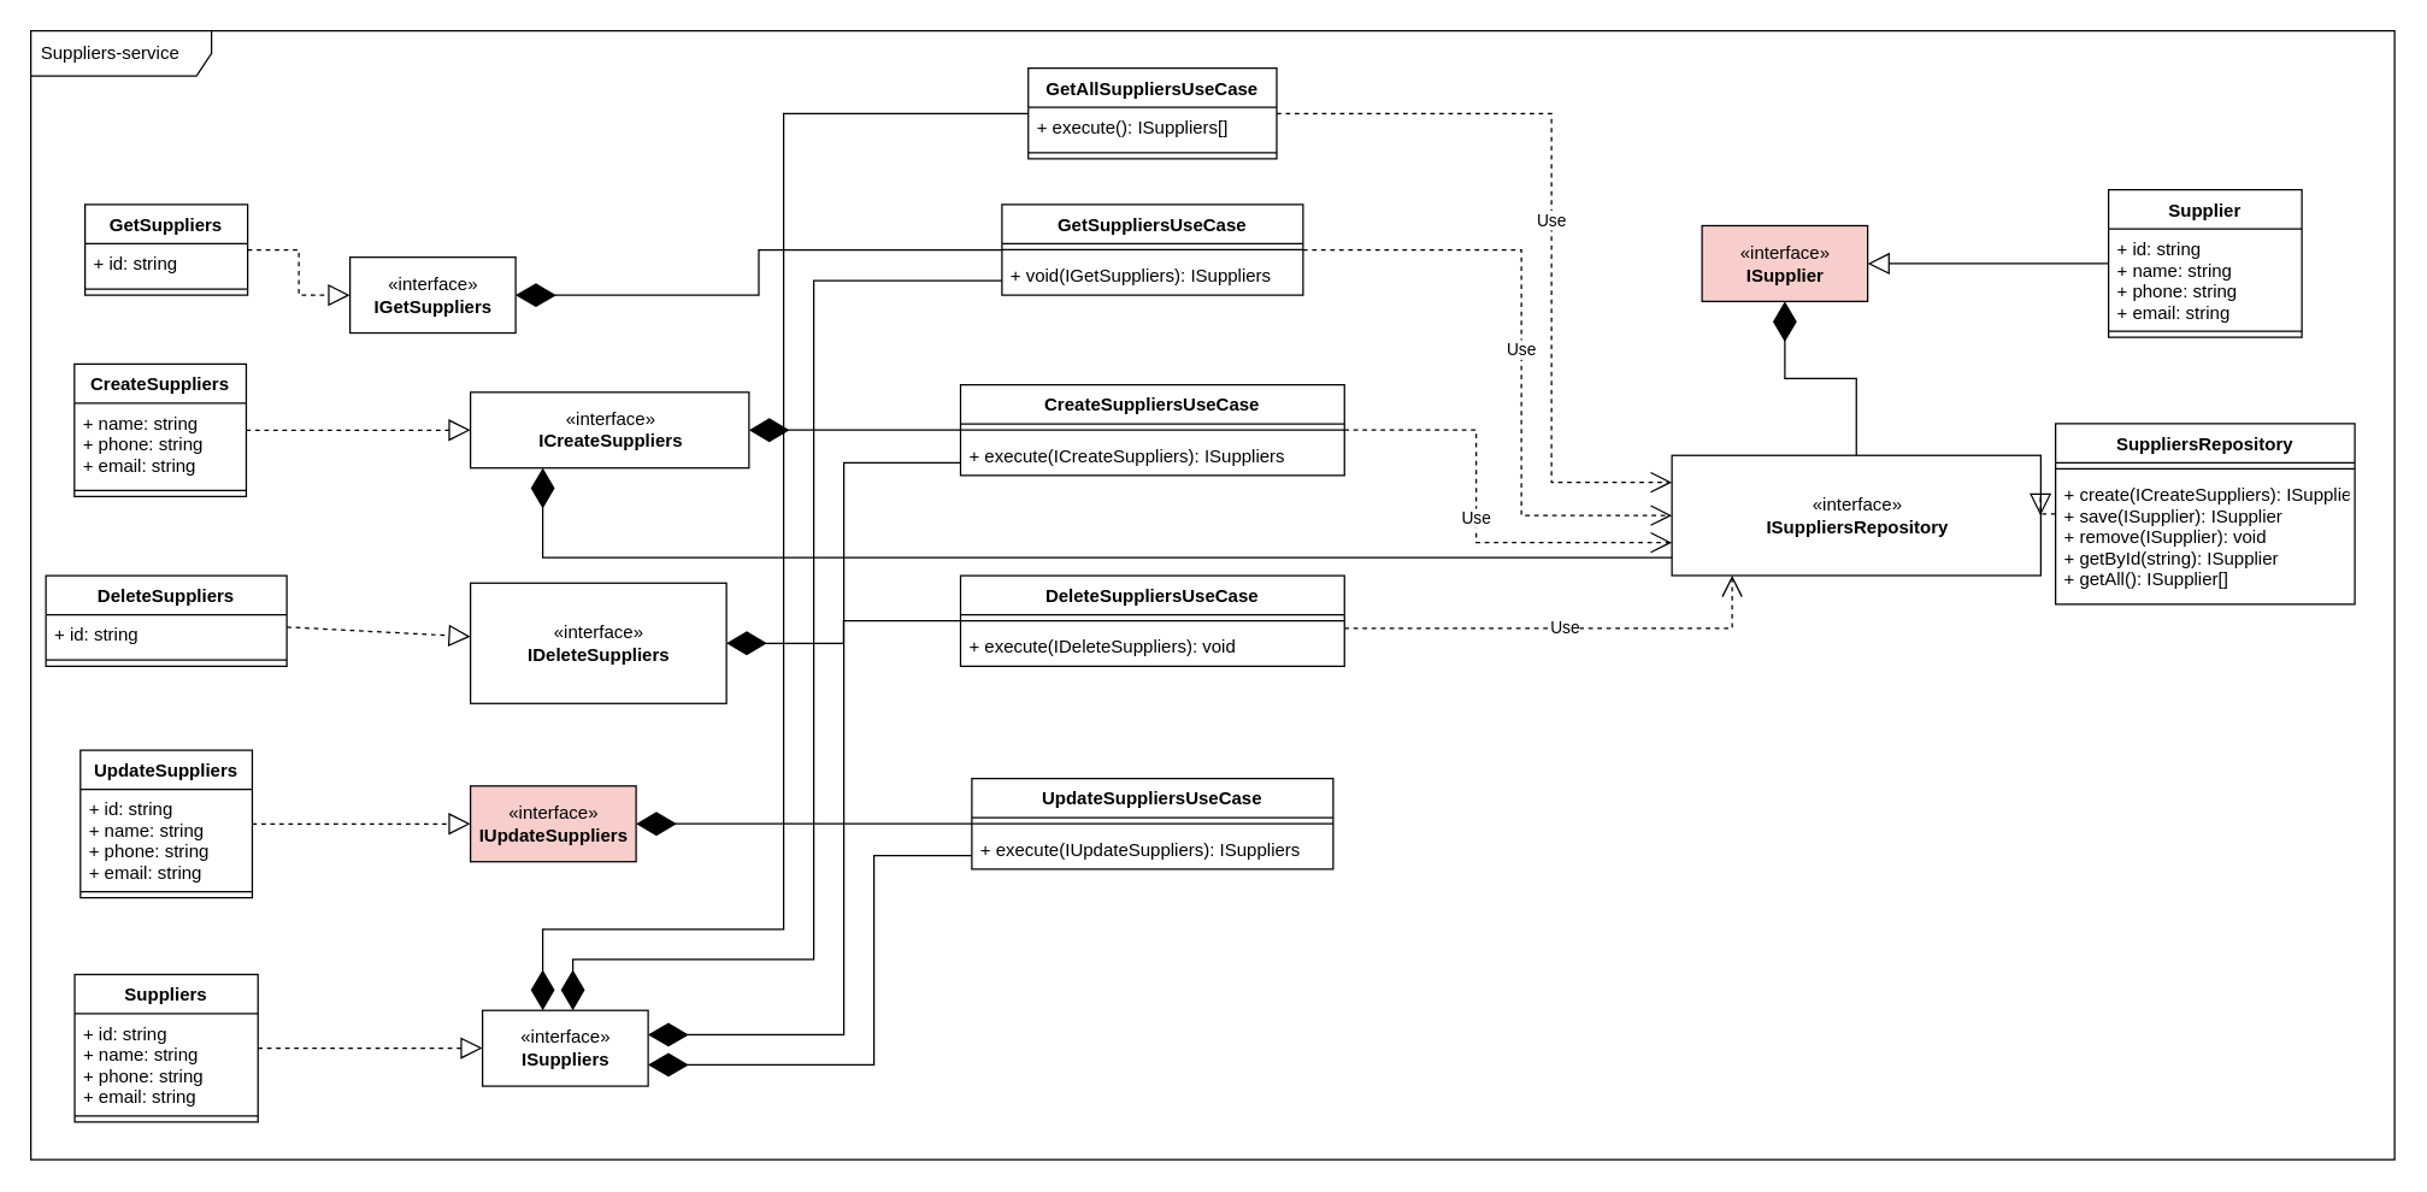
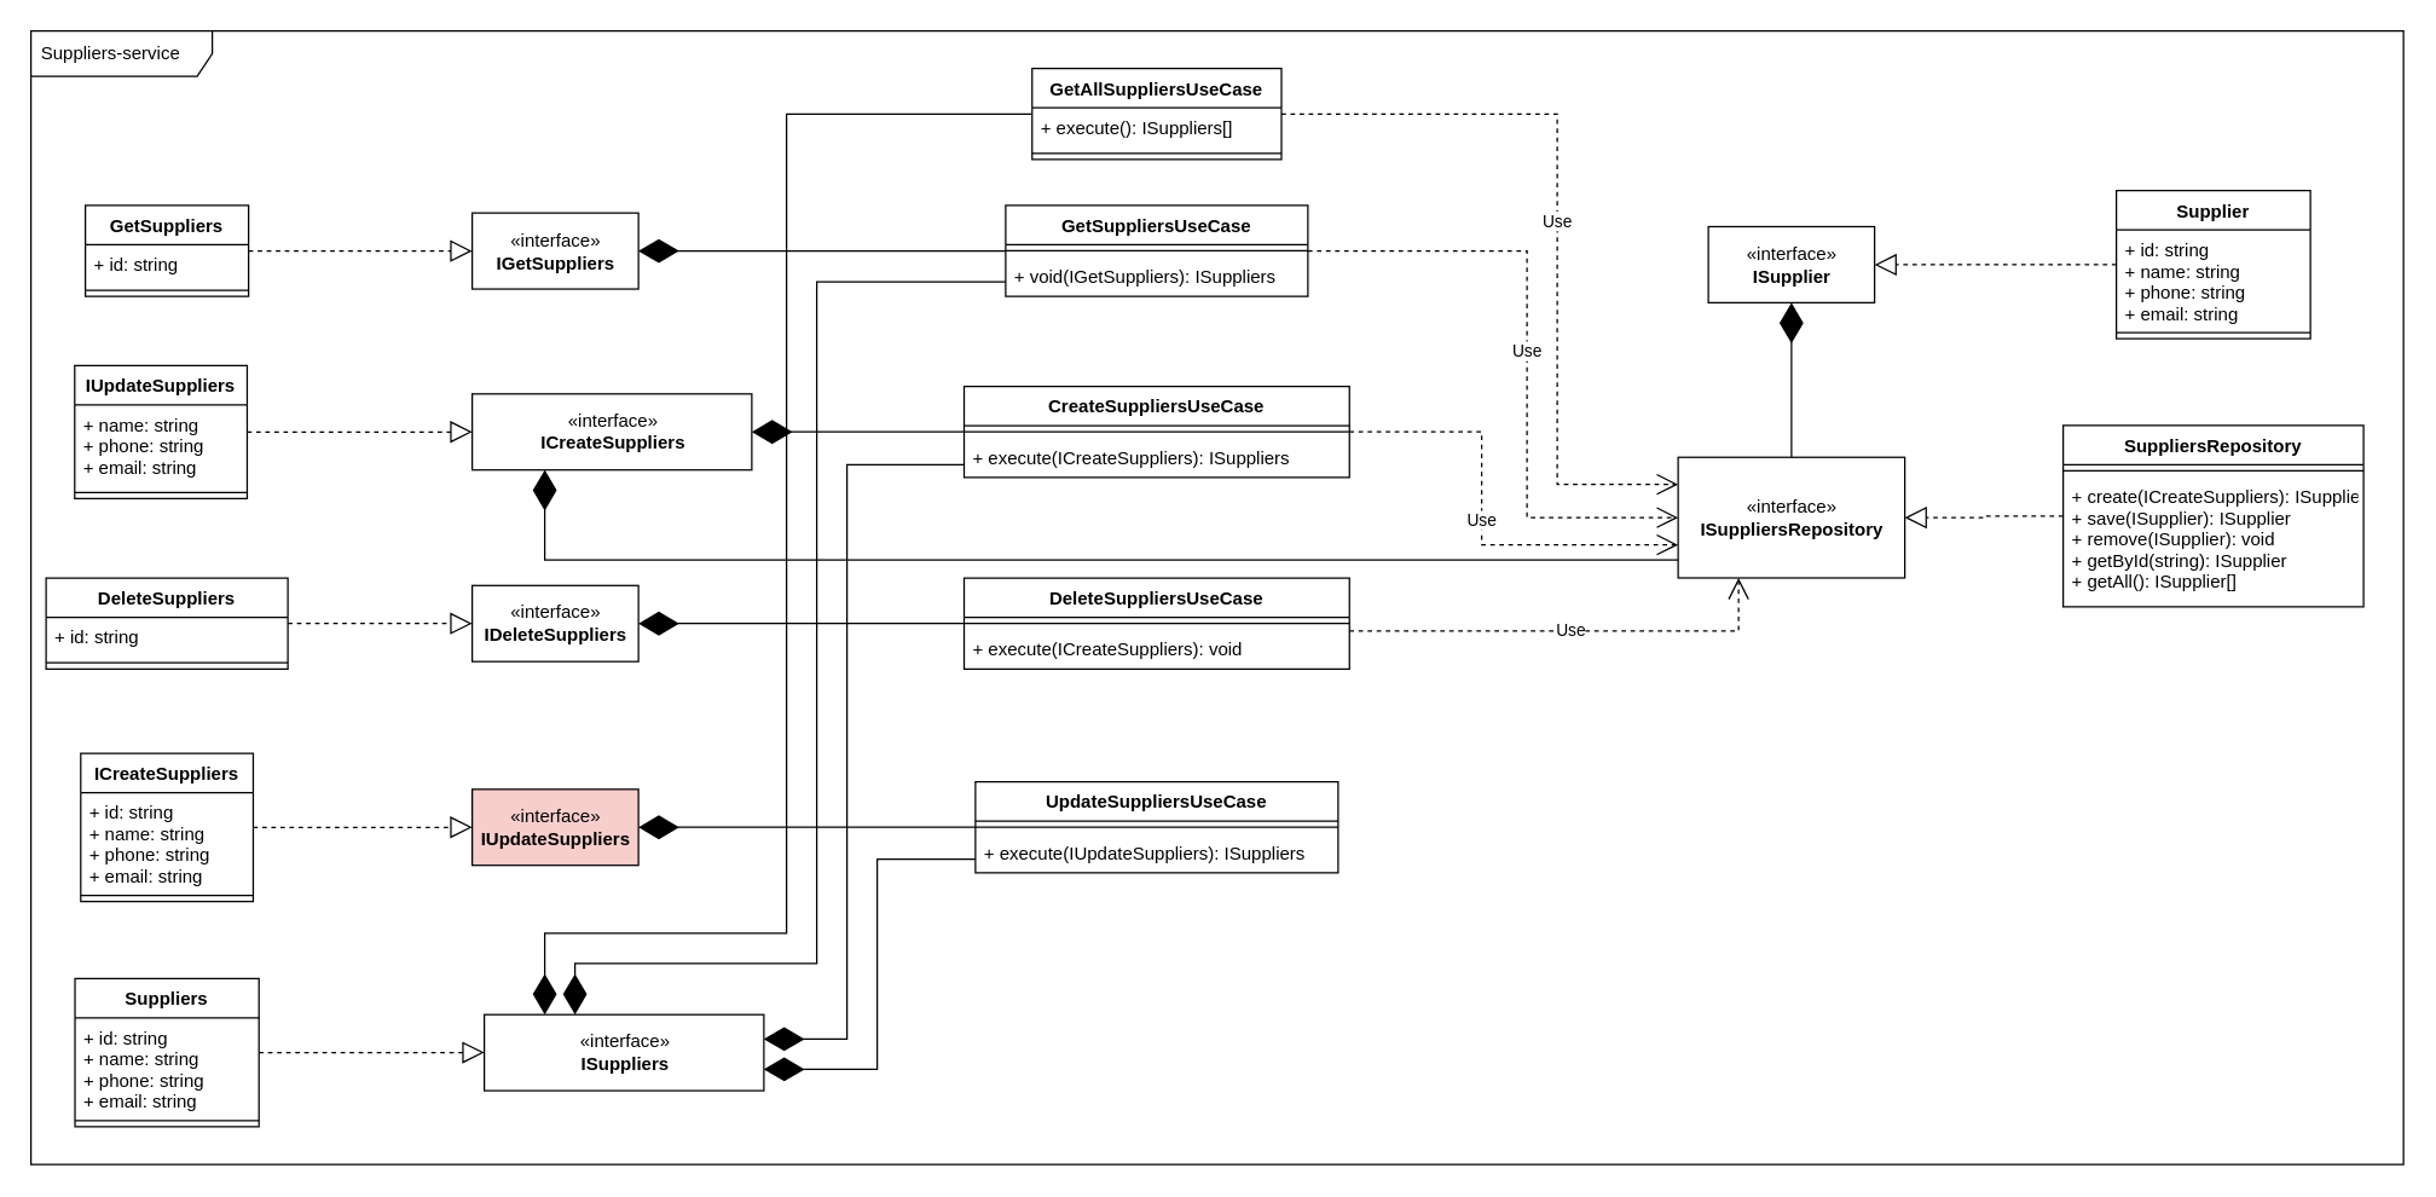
- <mxCell id="42" value="«interface»&lt;br&gt;&lt;b&gt;ISupplier&lt;br&gt;&lt;/b&gt;" style="html=1;fillColor=#f8cecc;" parent="1" vertex="1"><mxGeometry x="1130" y="149.48" width="110" height="50.307" as="geometry" /></mxCell>
+ <mxCell id="42" value="«interface»&lt;br&gt;&lt;b&gt;ISupplier&lt;br&gt;&lt;/b&gt;" style="html=1;" parent="1" vertex="1"><mxGeometry x="1130" y="149.48" width="110" height="50.307" as="geometry" /></mxCell>
- <mxCell id="44" value="" style="endArrow=block;dashed=0;endFill=0;endSize=12;html=1;rounded=0;edgeStyle=orthogonalEdgeStyle;" parent="1" source="60" target="42" edge="1"><mxGeometry width="160" relative="1" as="geometry"><mxPoint x="1390" y="174.5" as="sourcePoint" /><mxPoint x="1220" y="370.831" as="targetPoint" /></mxGeometry></mxCell>
+ <mxCell id="44" value="" style="endArrow=block;dashed=1;endFill=0;endSize=12;html=1;rounded=0;edgeStyle=orthogonalEdgeStyle;" parent="1" source="60" target="42" edge="1"><mxGeometry width="160" relative="1" as="geometry"><mxPoint x="1390" y="174.5" as="sourcePoint" /><mxPoint x="1220" y="370.831" as="targetPoint" /></mxGeometry></mxCell>
- <mxCell id="3" value="«interface»&lt;br&gt;&lt;b&gt;IGetSuppliers&lt;br&gt;&lt;/b&gt;" style="html=1;" parent="1" vertex="1"><mxGeometry x="232" y="170.425" width="110" height="50.307" as="geometry" /></mxCell>
+ <mxCell id="3" value="«interface»&lt;br&gt;&lt;b&gt;IGetSuppliers&lt;br&gt;&lt;/b&gt;" style="html=1;" parent="1" vertex="1"><mxGeometry x="312" y="140.425" width="110" height="50.307" as="geometry" /></mxCell>
- <mxCell id="50" value="CreateSuppliers" style="swimlane;fontStyle=1;align=center;verticalAlign=top;childLayout=stackLayout;horizontal=1;startSize=26;horizontalStack=0;resizeParent=1;resizeParentMax=0;resizeLast=0;collapsible=1;marginBottom=0;" parent="1" vertex="1"><mxGeometry x="48.942" y="241.31" width="114.126" height="88" as="geometry" /></mxCell>
+ <mxCell id="50" value="IUpdateSuppliers" style="swimlane;fontStyle=1;align=center;verticalAlign=top;childLayout=stackLayout;horizontal=1;startSize=26;horizontalStack=0;resizeParent=1;resizeParentMax=0;resizeLast=0;collapsible=1;marginBottom=0;" parent="1" vertex="1"><mxGeometry x="48.942" y="241.31" width="114.126" height="88" as="geometry" /></mxCell>
- <mxCell id="41" value="«interface»&lt;br&gt;&lt;b&gt;ISuppliersRepository&lt;br&gt;&lt;/b&gt;" style="html=1;" parent="1" vertex="1"><mxGeometry x="1110" y="302.09" width="245" height="79.81" as="geometry" /></mxCell>
+ <mxCell id="41" value="«interface»&lt;br&gt;&lt;b&gt;ISuppliersRepository&lt;br&gt;&lt;/b&gt;" style="html=1;" parent="1" vertex="1"><mxGeometry x="1110" y="302.09" width="150" height="79.81" as="geometry" /></mxCell>
- <mxCell id="5" value="«interface»&lt;br&gt;&lt;b&gt;IDeleteSuppliers&lt;br&gt;&lt;/b&gt;" style="html=1;" parent="1" vertex="1"><mxGeometry x="312" y="386.929" width="170" height="80" as="geometry" /></mxCell>
+ <mxCell id="5" value="«interface»&lt;br&gt;&lt;b&gt;IDeleteSuppliers&lt;br&gt;&lt;/b&gt;" style="html=1;" parent="1" vertex="1"><mxGeometry x="312" y="386.929" width="110" height="50.307" as="geometry" /></mxCell>
- <mxCell id="29" value="+ execute(IDeleteSuppliers): void" style="text;strokeColor=none;fillColor=none;align=left;verticalAlign=top;spacingLeft=4;spacingRight=4;overflow=hidden;rotatable=0;points=[[0,0.5],[1,0.5]];portConstraint=eastwest;" parent="27" vertex="1"><mxGeometry y="34.049" width="255" height="26.16" as="geometry" /></mxCell>
+ <mxCell id="29" value="+ execute(ICreateSuppliers): void" style="text;strokeColor=none;fillColor=none;align=left;verticalAlign=top;spacingLeft=4;spacingRight=4;overflow=hidden;rotatable=0;points=[[0,0.5],[1,0.5]];portConstraint=eastwest;" parent="27" vertex="1"><mxGeometry y="34.049" width="255" height="26.16" as="geometry" /></mxCell>
- <mxCell id="53" value="UpdateSuppliers" style="swimlane;fontStyle=1;align=center;verticalAlign=top;childLayout=stackLayout;horizontal=1;startSize=26;horizontalStack=0;resizeParent=1;resizeParentMax=0;resizeLast=0;collapsible=1;marginBottom=0;" parent="1" vertex="1"><mxGeometry x="52.94" y="497.91" width="114.126" height="98" as="geometry" /></mxCell>
+ <mxCell id="53" value="ICreateSuppliers" style="swimlane;fontStyle=1;align=center;verticalAlign=top;childLayout=stackLayout;horizontal=1;startSize=26;horizontalStack=0;resizeParent=1;resizeParentMax=0;resizeLast=0;collapsible=1;marginBottom=0;" parent="1" vertex="1"><mxGeometry x="52.94" y="497.91" width="114.126" height="98" as="geometry" /></mxCell>
- <mxCell id="36" value="«interface»&lt;br&gt;&lt;b&gt;ISuppliers&lt;/b&gt;" style="html=1;" parent="1" vertex="1"><mxGeometry x="320" y="670.847" width="110" height="50.307" as="geometry" /></mxCell>
+ <mxCell id="36" value="«interface»&lt;br&gt;&lt;b&gt;ISuppliers&lt;/b&gt;" style="html=1;" parent="1" vertex="1"><mxGeometry x="320" y="670.847" width="185" height="50.307" as="geometry" /></mxCell>
